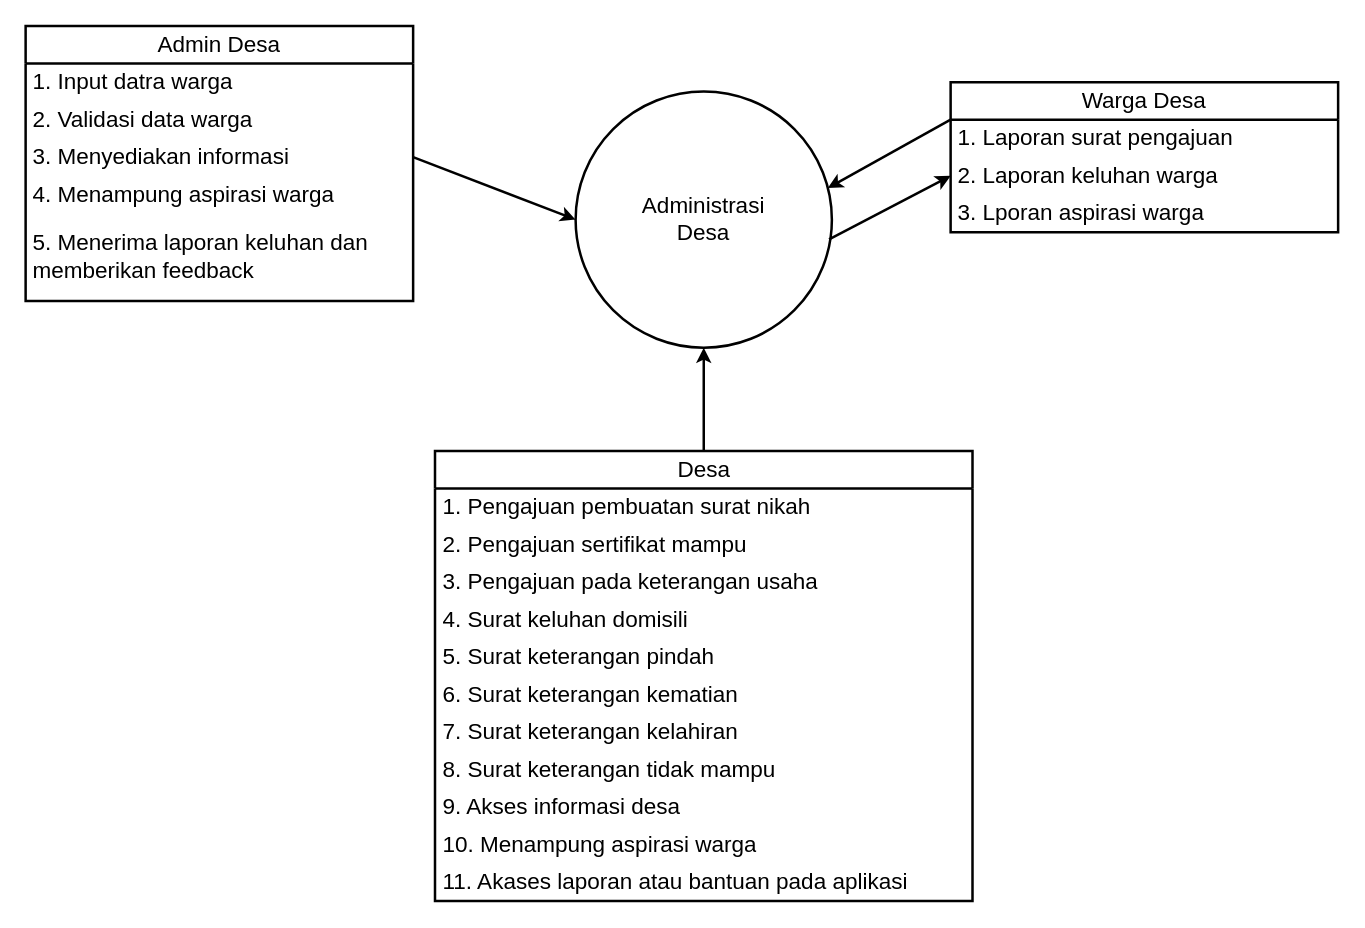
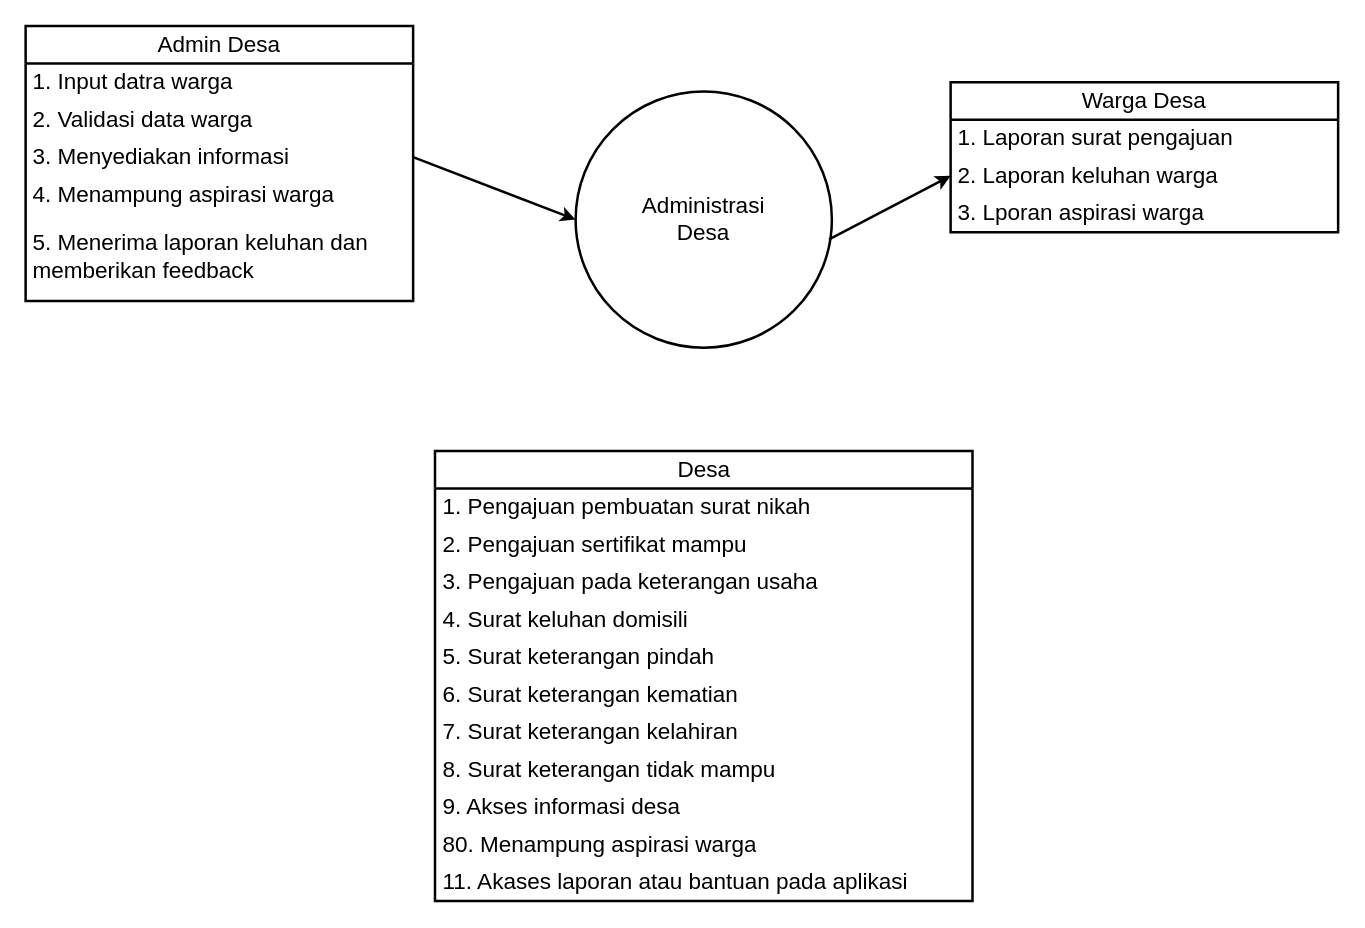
- <mxCell id="14" value="" style="endArrow=classic;html=1;fontSize=18;strokeWidth=2;entryX=0.984;entryY=0.377;entryDx=0;entryDy=0;exitX=0;exitY=0.25;exitDx=0;exitDy=0;entryPerimeter=0;" edge="1" parent="1" source="10" target="8"><mxGeometry width="50" height="50" relative="1" as="geometry"><mxPoint x="750" y="40" as="sourcePoint" /><mxPoint x="470" y="135" as="targetPoint" /></mxGeometry></mxCell>
- <mxCell id="28" value="" style="endArrow=classic;html=1;fontSize=18;strokeWidth=2;entryX=0.5;entryY=1;entryDx=0;entryDy=0;" edge="1" parent="1" source="16" target="8"><mxGeometry width="50" height="50" relative="1" as="geometry"><mxPoint x="560" y="350" as="sourcePoint" /><mxPoint x="470" y="135" as="targetPoint" /></mxGeometry></mxCell>
- <mxCell id="26" value="10. Menampung aspirasi warga" style="text;strokeColor=none;fillColor=none;align=left;verticalAlign=middle;spacingLeft=4;spacingRight=4;overflow=hidden;points=[[0,0.5],[1,0.5]];portConstraint=eastwest;rotatable=0;whiteSpace=wrap;html=1;comic=0;strokeWidth=2;fontSize=18;" vertex="1" parent="16"><mxGeometry y="300" width="430" height="30" as="geometry" /></mxCell>
+ <mxCell id="26" value="80. Menampung aspirasi warga" style="text;strokeColor=none;fillColor=none;align=left;verticalAlign=middle;spacingLeft=4;spacingRight=4;overflow=hidden;points=[[0,0.5],[1,0.5]];portConstraint=eastwest;rotatable=0;whiteSpace=wrap;html=1;comic=0;strokeWidth=2;fontSize=18;" vertex="1" parent="16"><mxGeometry y="300" width="430" height="30" as="geometry" /></mxCell>
